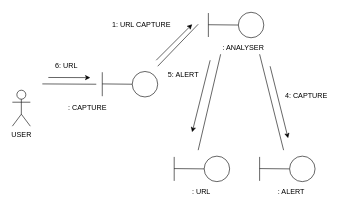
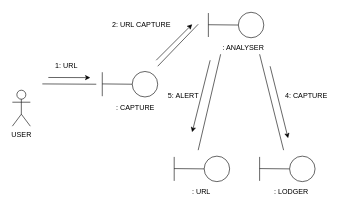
- <mxCell id="30" value="1: URL CAPTURE" style="text;html=1;align=center;verticalAlign=middle;resizable=0;points=[];autosize=1;strokeColor=none;" vertex="1" parent="1"><mxGeometry x="180" y="31" width="110" height="20" as="geometry" /></mxCell>
+ <mxCell id="30" value="2: URL CAPTURE" style="text;html=1;align=center;verticalAlign=middle;resizable=0;points=[];autosize=1;strokeColor=none;" vertex="1" parent="1"><mxGeometry x="180" y="31" width="110" height="20" as="geometry" /></mxCell>
- <mxCell id="23" value="6: URL" style="text;html=1;align=center;verticalAlign=middle;resizable=0;points=[];autosize=1;strokeColor=none;" vertex="1" parent="1"><mxGeometry x="85" y="100" width="50" height="20" as="geometry" /></mxCell>
+ <mxCell id="23" value="1: URL" style="text;html=1;align=center;verticalAlign=middle;resizable=0;points=[];autosize=1;strokeColor=none;" vertex="1" parent="1"><mxGeometry x="85" y="100" width="50" height="20" as="geometry" /></mxCell>
- <mxCell id="27" value="5: ALERT" style="text;html=1;align=center;verticalAlign=middle;resizable=0;points=[];autosize=1;strokeColor=none;" vertex="1" parent="1"><mxGeometry x="270" y="115" width="70" height="20" as="geometry" /></mxCell>
+ <mxCell id="27" value="5: ALERT" style="text;html=1;align=center;verticalAlign=middle;resizable=0;points=[];autosize=1;strokeColor=none;" vertex="1" parent="1"><mxGeometry x="270" y="150" width="70" height="20" as="geometry" /></mxCell>
- <mxCell id="24" value=": CAPTURE" style="text;html=1;align=center;verticalAlign=middle;resizable=0;points=[];autosize=1;strokeColor=none;" vertex="1" parent="1"><mxGeometry x="105" y="170" width="80" height="20" as="geometry" /></mxCell>
+ <mxCell id="24" value=": CAPTURE" style="text;html=1;align=center;verticalAlign=middle;resizable=0;points=[];autosize=1;strokeColor=none;" vertex="1" parent="1"><mxGeometry x="185" y="170" width="80" height="20" as="geometry" /></mxCell>
- <mxCell id="26" value=": ALERT" style="text;html=1;align=center;verticalAlign=middle;resizable=0;points=[];autosize=1;strokeColor=none;" vertex="1" parent="1"><mxGeometry x="450" y="310" width="70" height="20" as="geometry" /></mxCell>
+ <mxCell id="26" value=": LODGER" style="text;html=1;align=center;verticalAlign=middle;resizable=0;points=[];autosize=1;strokeColor=none;" vertex="1" parent="1"><mxGeometry x="450" y="310" width="70" height="20" as="geometry" /></mxCell>
